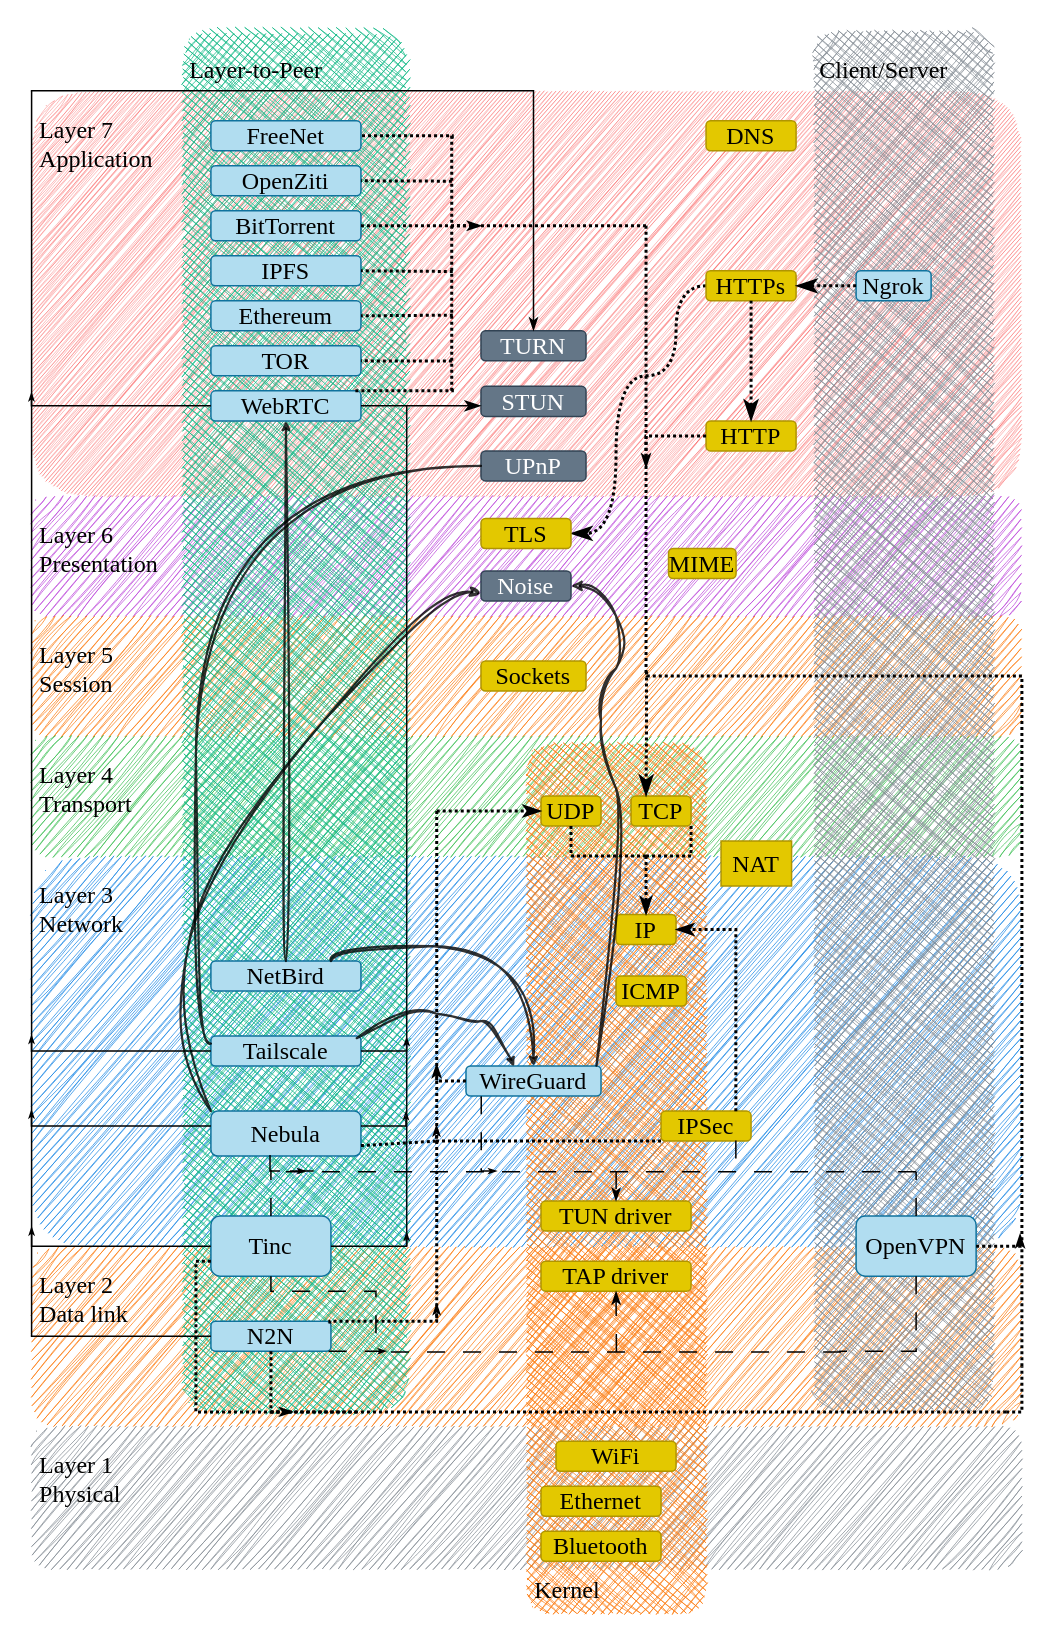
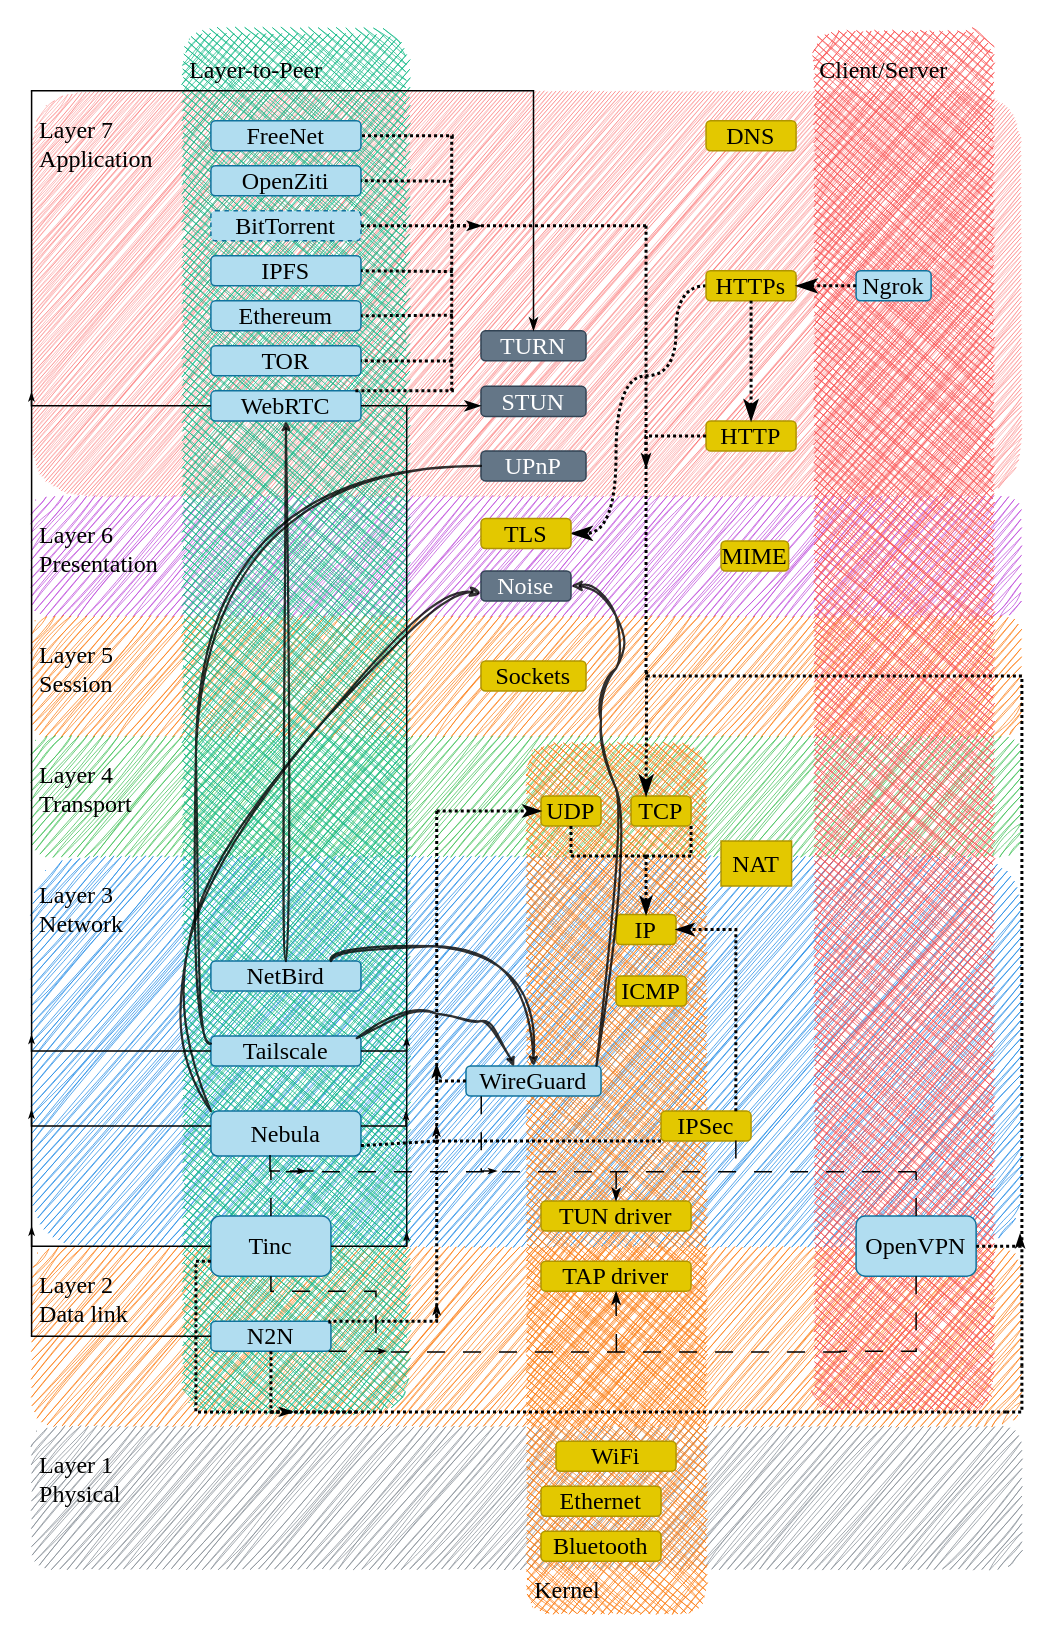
- <mxCell id="48" value="BitTorrent" style="rounded=1;whiteSpace=wrap;html=1;fontFamily=Virgil Web Font;fontSource=https%3A%2F%2Fvirgil.excalidraw.com%2FVirgil.woff2;movable=1;resizable=1;rotatable=1;deletable=1;editable=1;connectable=1;backgroundOutline=0;container=0;fixDash=0;metaEdit=0;fontSize=16;fillColor=#b1ddf0;strokeColor=#10739e;" parent="38" vertex="1"><mxGeometry x="140" y="140" width="100" height="20" as="geometry" /></mxCell>
+ <mxCell id="48" value="BitTorrent" style="rounded=1;whiteSpace=wrap;html=1;fontFamily=Virgil Web Font;fontSource=https%3A%2F%2Fvirgil.excalidraw.com%2FVirgil.woff2;movable=1;resizable=1;rotatable=1;deletable=1;editable=1;connectable=1;backgroundOutline=0;container=0;fixDash=0;metaEdit=0;fontSize=16;fillColor=#b1ddf0;strokeColor=#10739e;dashed=1;" parent="38" vertex="1"><mxGeometry x="140" y="140" width="100" height="20" as="geometry" /></mxCell>
- <mxCell id="37" value="MIME" style="rounded=1;whiteSpace=wrap;html=1;fillColor=#e3c800;fontFamily=Virgil Web Font;fontSource=https%3A%2F%2Fvirgil.excalidraw.com%2FVirgil.woff2;strokeColor=#B09500;fontColor=#000000;movable=1;resizable=1;rotatable=1;deletable=1;editable=1;connectable=1;backgroundOutline=0;container=0;fixDash=0;metaEdit=0;fontSize=16;" parent="20" vertex="1"><mxGeometry x="445" y="365" width="45" height="20" as="geometry" /></mxCell>
+ <mxCell id="37" value="MIME" style="rounded=1;whiteSpace=wrap;html=1;fillColor=#e3c800;fontFamily=Virgil Web Font;fontSource=https%3A%2F%2Fvirgil.excalidraw.com%2FVirgil.woff2;strokeColor=#B09500;fontColor=#000000;movable=1;resizable=1;rotatable=1;deletable=1;editable=1;connectable=1;backgroundOutline=0;container=0;fixDash=0;metaEdit=0;fontSize=16;" parent="20" vertex="1"><mxGeometry x="480" y="360" width="45" height="20" as="geometry" /></mxCell>
- <mxCell id="12" value="Client/Server" style="rounded=1;whiteSpace=wrap;html=1;shadow=0;swimlaneLine=1;fillColor=#868e96;fontColor=#000000;strokeColor=none;glass=0;fillStyle=cross-hatch;gradientDirection=east;sketch=1;curveFitting=1;jiggle=2;align=left;verticalAlign=top;fontFamily=Virgil Web Font;fontSource=https%3A%2F%2Fvirgil.excalidraw.com%2FVirgil.woff2;movable=1;resizable=1;rotatable=1;deletable=1;editable=1;locked=0;connectable=1;backgroundOutline=0;fixDash=0;metaEdit=0;fontSize=16;spacing=6;spacingTop=6;" parent="9" vertex="1"><mxGeometry x="540" y="20" width="120" height="920" as="geometry" /></mxCell>
+ <mxCell id="12" value="Client/Server" style="rounded=1;whiteSpace=wrap;html=1;shadow=0;swimlaneLine=1;fillColor=#fa5252;fontColor=#000000;strokeColor=none;glass=0;fillStyle=cross-hatch;gradientDirection=east;sketch=1;curveFitting=1;jiggle=2;align=left;verticalAlign=top;fontFamily=Virgil Web Font;fontSource=https%3A%2F%2Fvirgil.excalidraw.com%2FVirgil.woff2;movable=1;resizable=1;rotatable=1;deletable=1;editable=1;locked=0;connectable=1;backgroundOutline=0;fixDash=0;metaEdit=0;fontSize=16;spacing=6;spacingTop=6;" parent="9" vertex="1"><mxGeometry x="540" y="20" width="120" height="920" as="geometry" /></mxCell>
